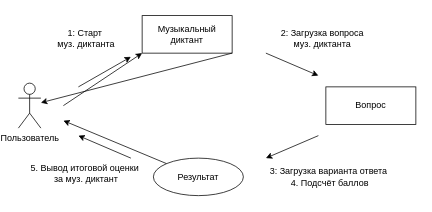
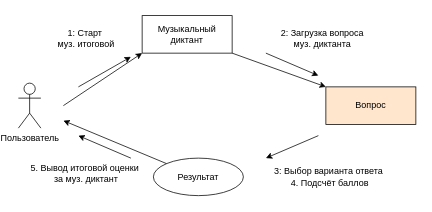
- <mxCell id="6" value="1: Старт&amp;nbsp;&lt;div&gt;муз. диктанта&lt;/div&gt;" style="text;html=1;align=center;verticalAlign=middle;resizable=0;points=[];autosize=1;strokeColor=none;fillColor=none;" vertex="1" parent="1"><mxGeometry x="60" y="30" width="100" height="40" as="geometry" /></mxCell>
+ <mxCell id="6" value="1: Старт&amp;nbsp;&lt;div&gt;муз. итоговой&lt;/div&gt;" style="text;html=1;align=center;verticalAlign=middle;resizable=0;points=[];autosize=1;strokeColor=none;fillColor=none;" vertex="1" parent="1"><mxGeometry x="60" y="30" width="100" height="40" as="geometry" /></mxCell>
- <mxCell id="8" value="" style="endArrow=classic;html=1;rounded=0;exitX=1;exitY=1;exitDx=0;exitDy=0;" edge="1" parent="1" source="3" target="2"><mxGeometry width="50" height="50" relative="1" as="geometry"><mxPoint x="450" y="180" as="sourcePoint" /><mxPoint x="500" y="130" as="targetPoint" /></mxGeometry></mxCell>
+ <mxCell id="8" value="" style="endArrow=classic;html=1;rounded=0;exitX=1;exitY=1;exitDx=0;exitDy=0;entryX=0;entryY=0;entryDx=0;entryDy=0;" edge="1" parent="1" source="3" target="7"><mxGeometry width="50" height="50" relative="1" as="geometry"><mxPoint x="450" y="180" as="sourcePoint" /><mxPoint x="500" y="130" as="targetPoint" /></mxGeometry></mxCell>
- <mxCell id="7" value="Вопрос" style="rounded=0;whiteSpace=wrap;html=1;" vertex="1" parent="1"><mxGeometry x="430" y="115" width="120" height="50" as="geometry" /></mxCell>
+ <mxCell id="7" value="Вопрос" style="rounded=0;whiteSpace=wrap;html=1;fillColor=#ffe6cc;" vertex="1" parent="1"><mxGeometry x="430" y="115" width="120" height="50" as="geometry" /></mxCell>
- <mxCell id="12" value="3: Загрузка варианта ответа&amp;nbsp;&lt;div&gt;4. Подсчёт баллов&lt;/div&gt;" style="text;html=1;align=center;verticalAlign=middle;resizable=0;points=[];autosize=1;strokeColor=none;fillColor=none;" vertex="1" parent="1"><mxGeometry x="350" y="215" width="170" height="40" as="geometry" /></mxCell>
+ <mxCell id="12" value="3: Выбор варианта ответа&amp;nbsp;&lt;div&gt;4. Подсчёт баллов&lt;/div&gt;" style="text;html=1;align=center;verticalAlign=middle;resizable=0;points=[];autosize=1;strokeColor=none;fillColor=none;" vertex="1" parent="1"><mxGeometry x="350" y="215" width="170" height="40" as="geometry" /></mxCell>
